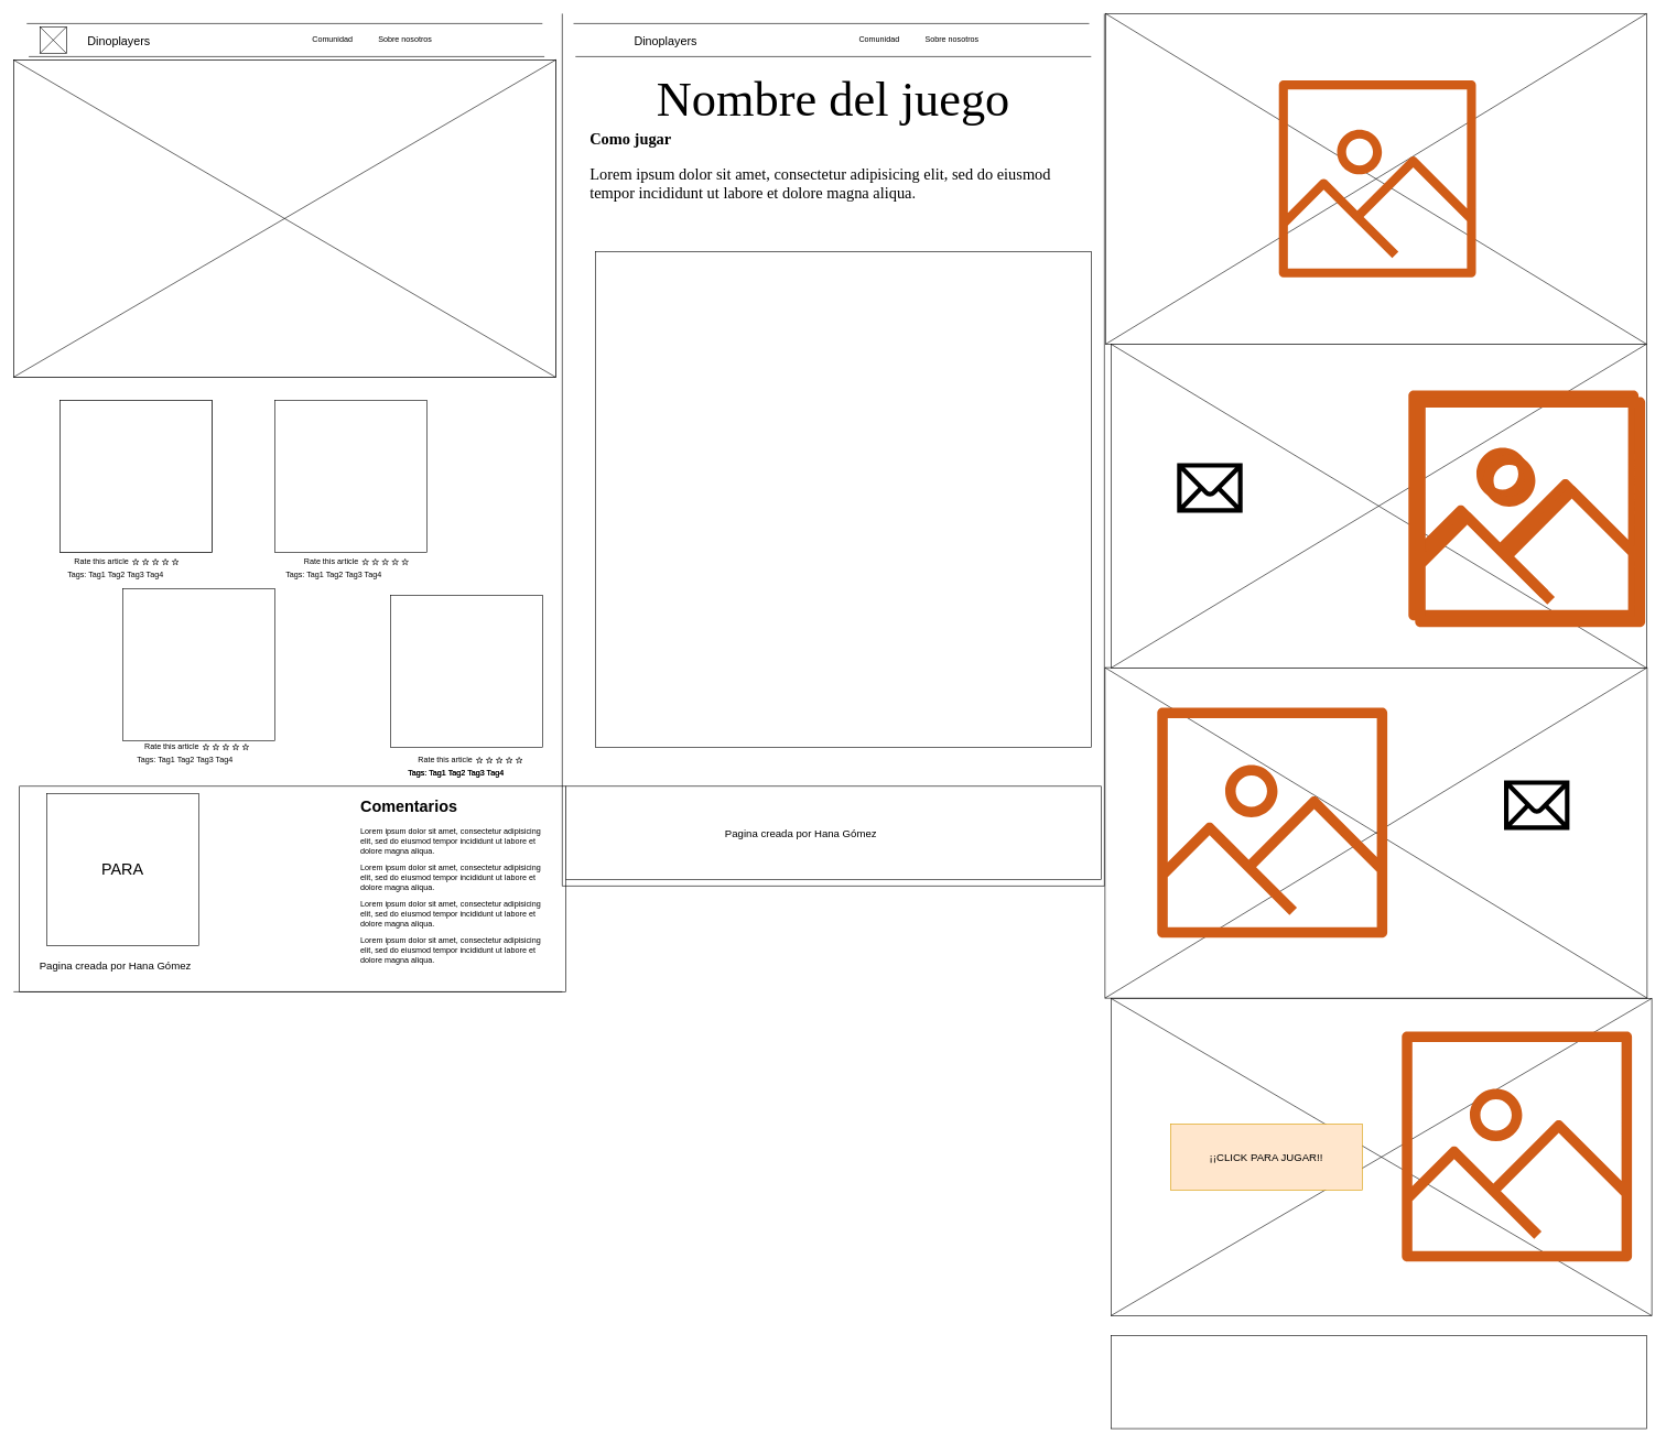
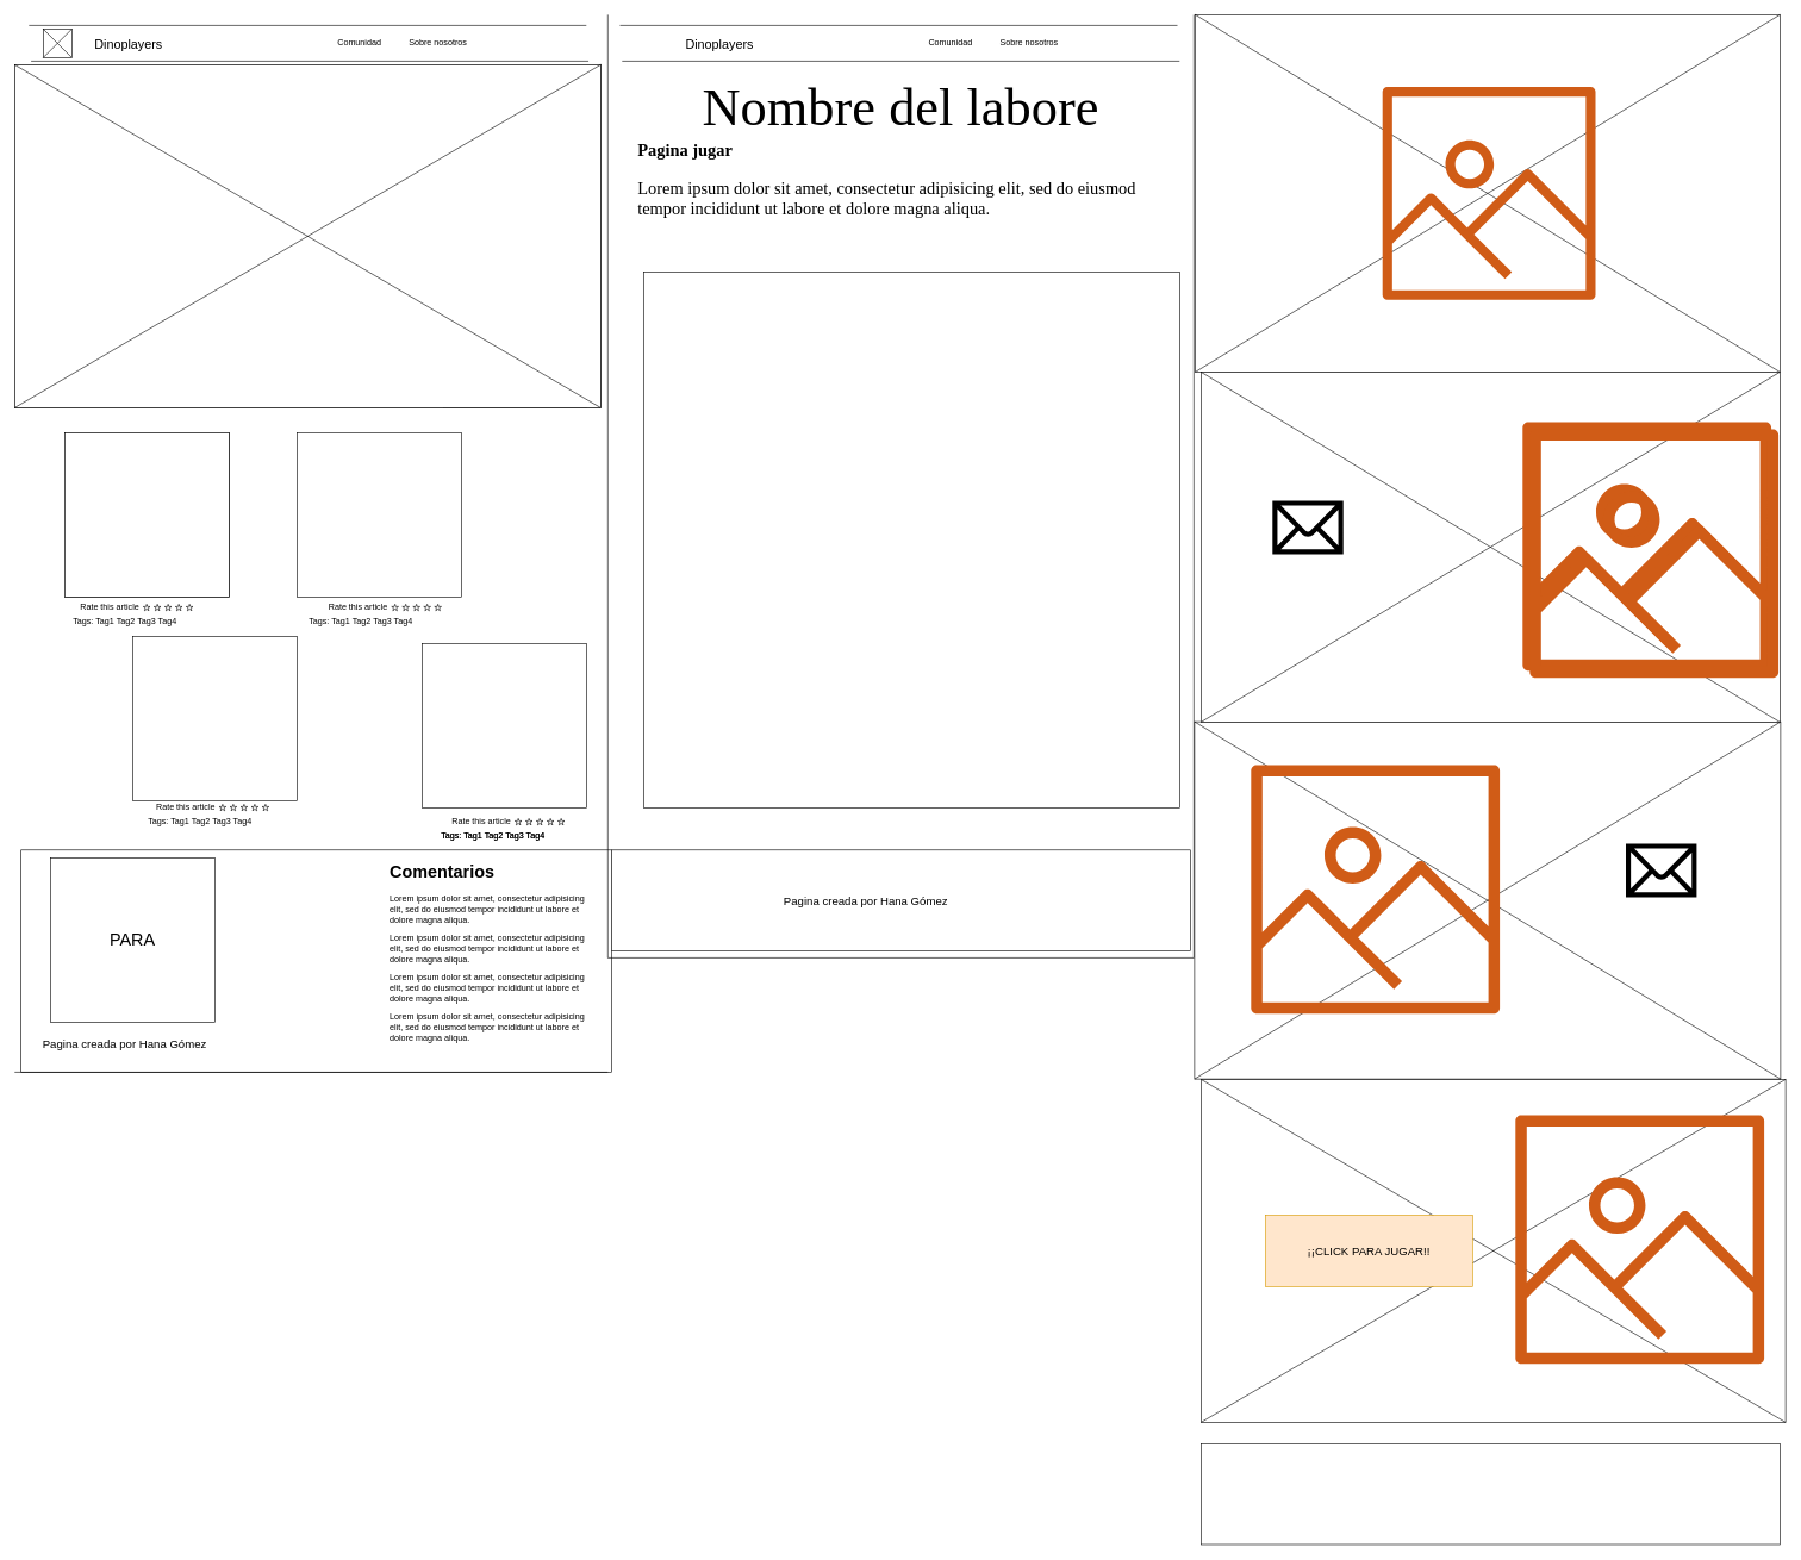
- <mxCell id="52" value="Nombre del juego" style="text;html=1;strokeColor=none;fillColor=none;align=center;verticalAlign=middle;whiteSpace=wrap;fontFamily=Lucida Console;fontSize=74;" parent="1" vertex="1"><mxGeometry x="860" y="90" width="800" height="120" as="geometry" /></mxCell>
+ <mxCell id="52" value="Nombre del labore" style="text;html=1;strokeColor=none;fillColor=none;align=center;verticalAlign=middle;whiteSpace=wrap;fontFamily=Lucida Console;fontSize=74;" parent="1" vertex="1"><mxGeometry x="860" y="90" width="800" height="120" as="geometry" /></mxCell>
- <mxCell id="53" value="&lt;h1 style=&quot;font-size: 24px&quot;&gt;Como jugar&lt;/h1&gt;&lt;p style=&quot;font-size: 24px&quot;&gt;Lorem ipsum dolor sit amet, consectetur adipisicing elit, sed do eiusmod tempor incididunt ut labore et dolore magna aliqua.&lt;/p&gt;" style="text;html=1;strokeColor=none;fillColor=none;spacing=5;spacingTop=-20;whiteSpace=wrap;overflow=hidden;fontFamily=Lucida Console;fontSize=24;" parent="1" vertex="1"><mxGeometry x="887" y="190" width="770" height="160" as="geometry" /></mxCell>
+ <mxCell id="53" value="&lt;h1 style=&quot;font-size: 24px&quot;&gt;Pagina jugar&lt;/h1&gt;&lt;p style=&quot;font-size: 24px&quot;&gt;Lorem ipsum dolor sit amet, consectetur adipisicing elit, sed do eiusmod tempor incididunt ut labore et dolore magna aliqua.&lt;/p&gt;" style="text;html=1;strokeColor=none;fillColor=none;spacing=5;spacingTop=-20;whiteSpace=wrap;overflow=hidden;fontFamily=Lucida Console;fontSize=24;" parent="1" vertex="1"><mxGeometry x="887" y="190" width="770" height="160" as="geometry" /></mxCell>
